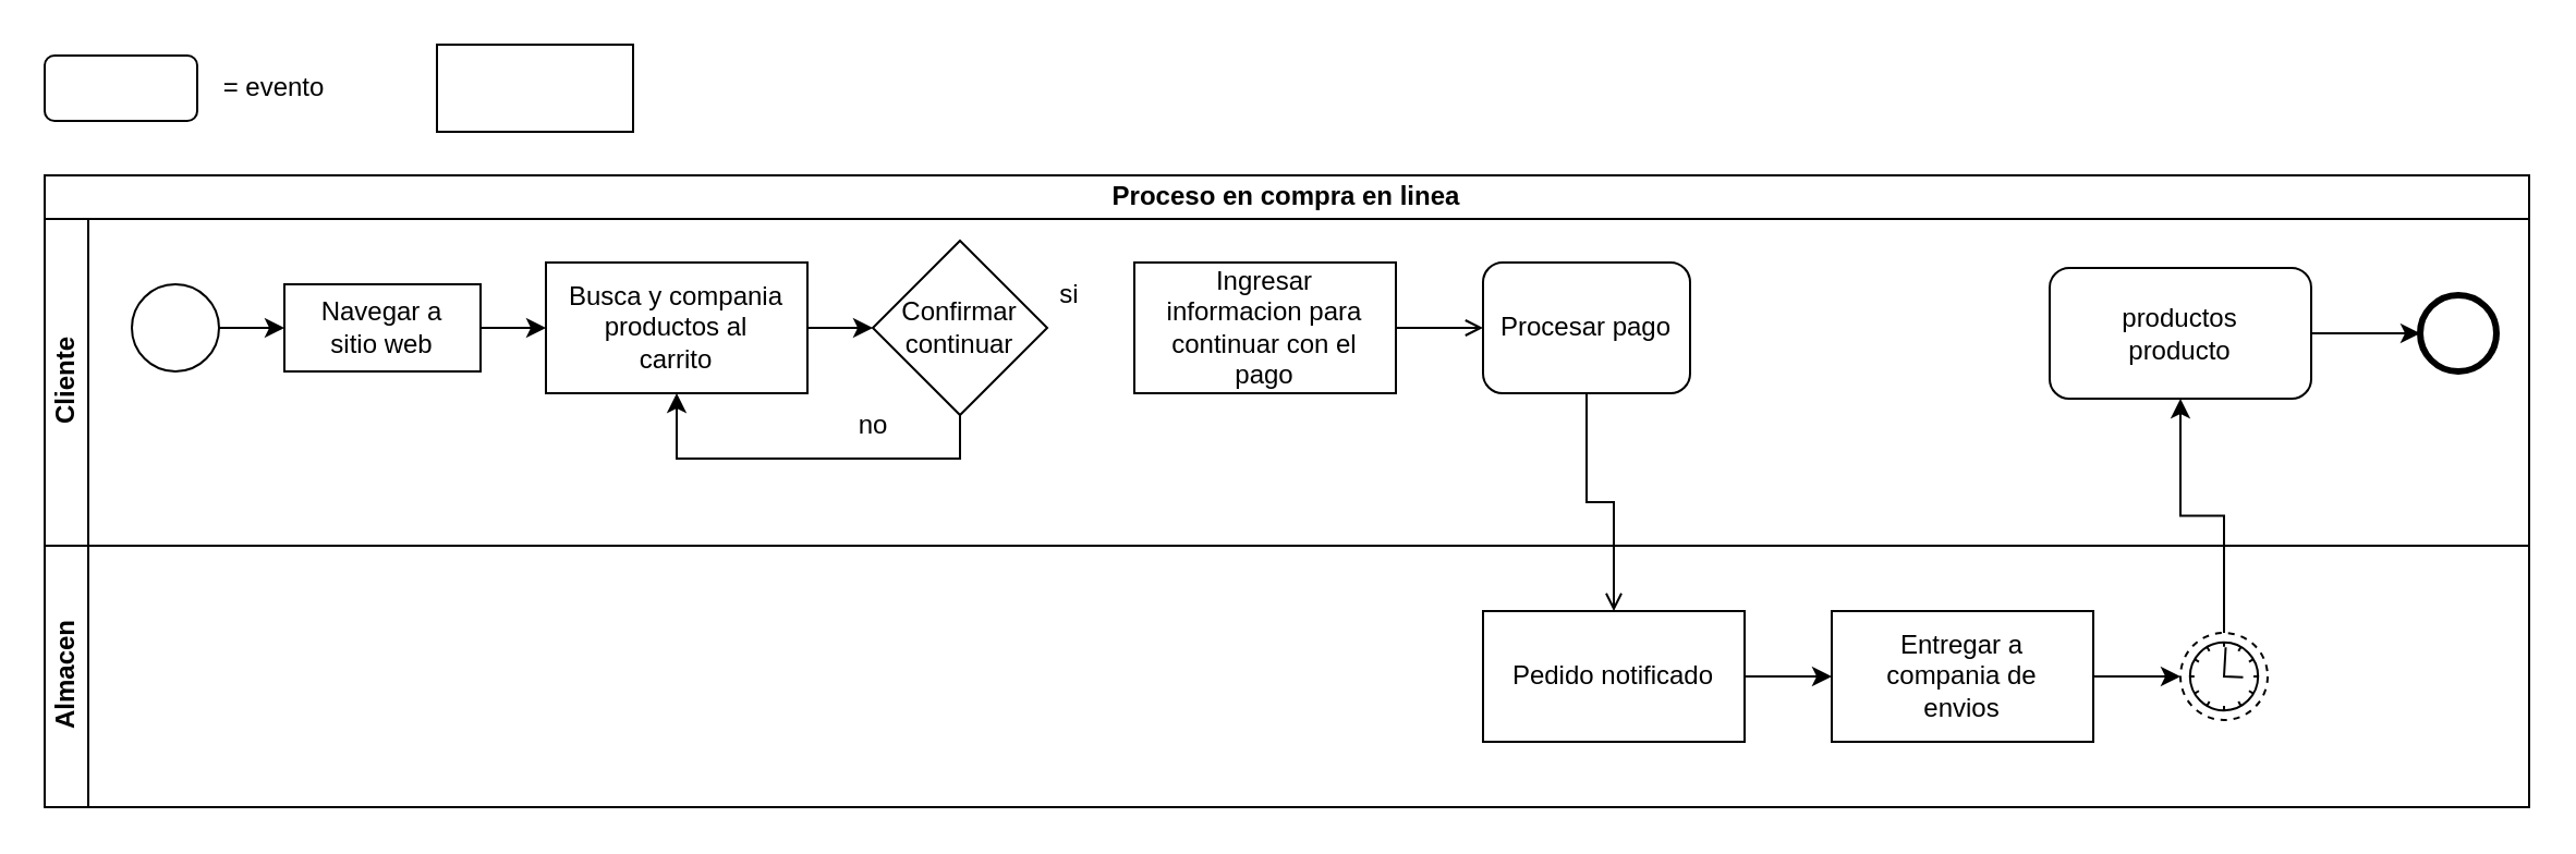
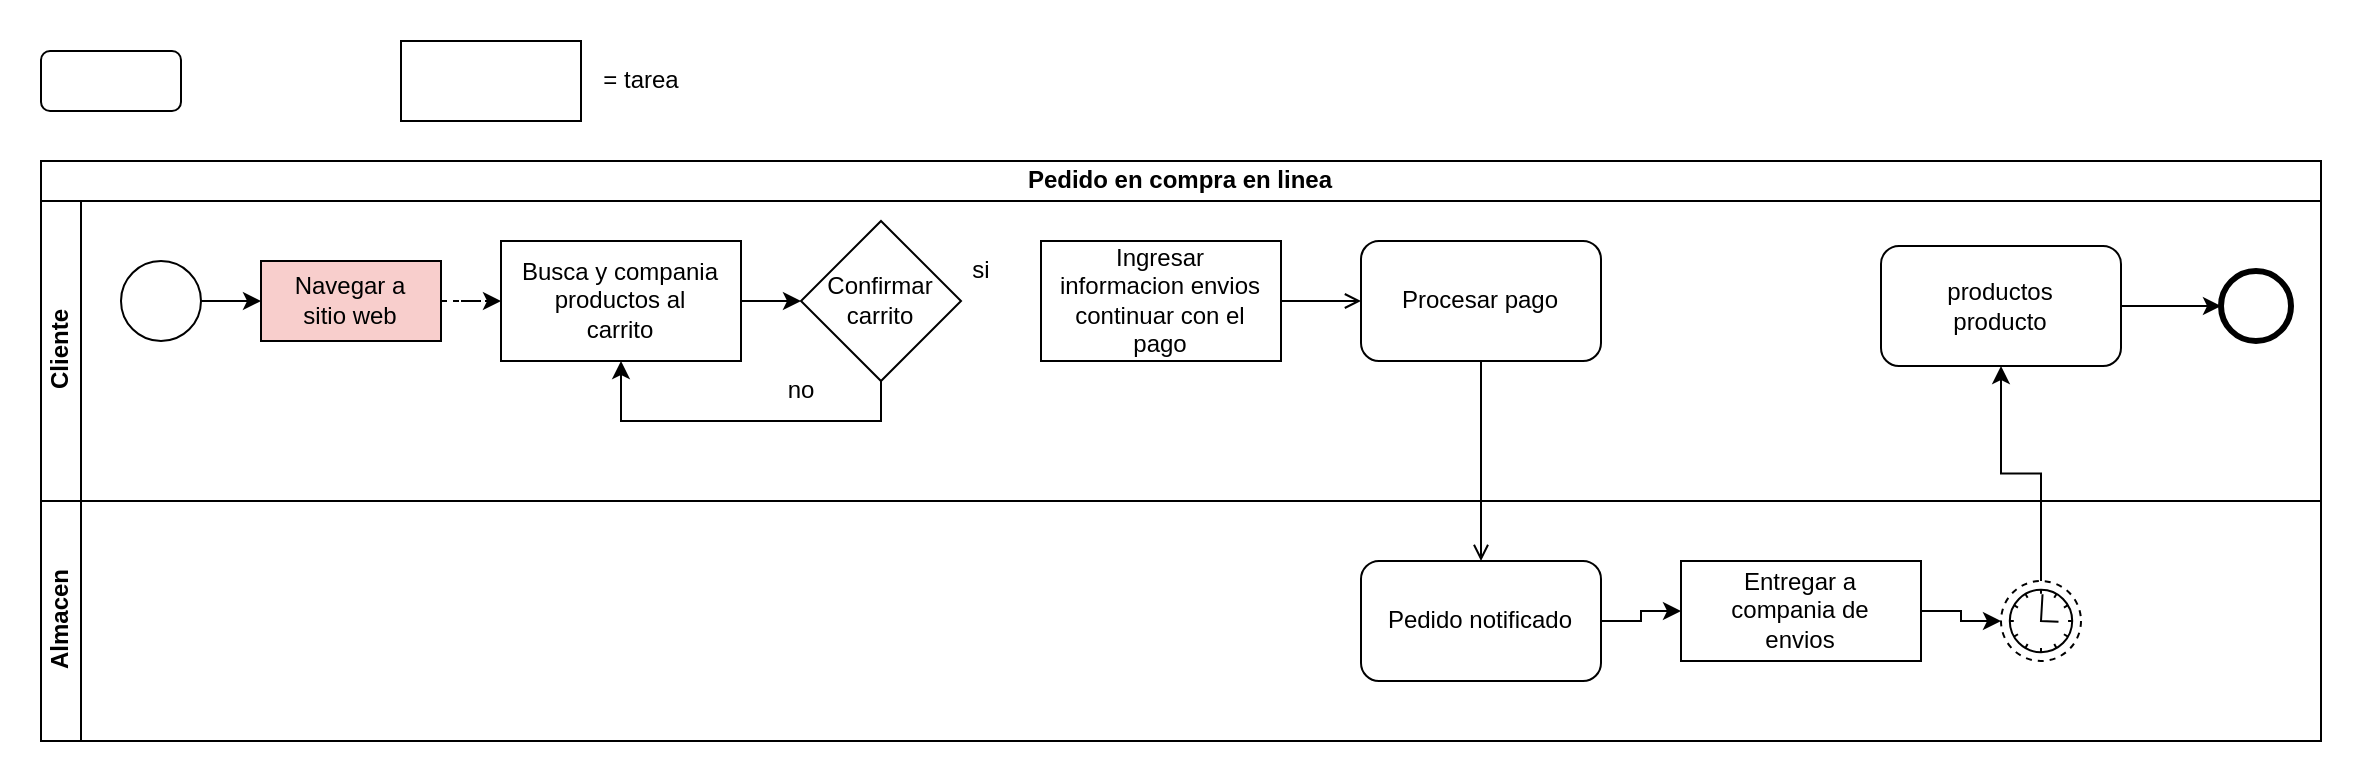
- <mxCell id="29" value="= evento" style="text;html=1;align=center;verticalAlign=middle;resizable=0;points=[];autosize=1;strokeColor=none;fillColor=none;" vertex="1" parent="1"><mxGeometry x="90" y="25" width="70" height="30" as="geometry" /></mxCell>
+ <mxCell id="31" value="&lt;div&gt;= tarea&lt;/div&gt;" style="text;html=1;align=center;verticalAlign=middle;resizable=0;points=[];autosize=1;strokeColor=none;fillColor=none;" vertex="1" parent="1"><mxGeometry x="290" y="25" width="60" height="30" as="geometry" /></mxCell>
- <mxCell id="2" value="Proceso en compra en linea" style="swimlane;html=1;childLayout=stackLayout;resizeParent=1;resizeParentMax=0;horizontal=1;startSize=20;horizontalStack=0;whiteSpace=wrap;" vertex="1" parent="1"><mxGeometry x="20" y="80" width="1140" height="290" as="geometry" /></mxCell>
+ <mxCell id="2" value="Pedido en compra en linea" style="swimlane;html=1;childLayout=stackLayout;resizeParent=1;resizeParentMax=0;horizontal=1;startSize=20;horizontalStack=0;whiteSpace=wrap;" vertex="1" parent="1"><mxGeometry x="20" y="80" width="1140" height="290" as="geometry" /></mxCell>
- <mxCell id="7" value="&lt;div&gt;Navegar a&lt;/div&gt;&lt;div&gt;sitio web&lt;br&gt;&lt;/div&gt;" style="rounded=0;whiteSpace=wrap;html=1;" vertex="1" parent="3"><mxGeometry x="110" y="30" width="90" height="40" as="geometry" /></mxCell>
+ <mxCell id="7" value="&lt;div&gt;Navegar a&lt;/div&gt;&lt;div&gt;sitio web&lt;br&gt;&lt;/div&gt;" style="rounded=0;whiteSpace=wrap;html=1;fillColor=#f8cecc;" vertex="1" parent="3"><mxGeometry x="110" y="30" width="90" height="40" as="geometry" /></mxCell>
- <mxCell id="6" value="" style="edgeStyle=orthogonalEdgeStyle;rounded=0;orthogonalLoop=1;jettySize=auto;html=1;" edge="1" parent="3" source="7" target="9"><mxGeometry relative="1" as="geometry" /></mxCell>
+ <mxCell id="6" value="" style="edgeStyle=orthogonalEdgeStyle;rounded=0;orthogonalLoop=1;jettySize=auto;html=1;dashed=1;" edge="1" parent="3" source="7" target="9"><mxGeometry relative="1" as="geometry" /></mxCell>
- <mxCell id="13" value="&lt;div&gt;Confirmar&lt;/div&gt;&lt;div&gt;continuar&lt;br&gt;&lt;/div&gt;" style="rhombus;whiteSpace=wrap;html=1;rounded=0;" vertex="1" parent="3"><mxGeometry x="380" y="10" width="80" height="80" as="geometry" /></mxCell>
+ <mxCell id="13" value="&lt;div&gt;Confirmar&lt;/div&gt;&lt;div&gt;carrito&lt;br&gt;&lt;/div&gt;" style="rhombus;whiteSpace=wrap;html=1;rounded=0;" vertex="1" parent="3"><mxGeometry x="380" y="10" width="80" height="80" as="geometry" /></mxCell>
- <mxCell id="11" value="&lt;div&gt;Ingresar&lt;/div&gt;&lt;div&gt;informacion para&lt;/div&gt;&lt;div&gt;continuar con el&lt;/div&gt;&lt;div&gt;pago&lt;br&gt;&lt;/div&gt;" style="whiteSpace=wrap;html=1;rounded=0;" vertex="1" parent="3"><mxGeometry x="500" y="20" width="120" height="60" as="geometry" /></mxCell>
+ <mxCell id="11" value="&lt;div&gt;Ingresar&lt;/div&gt;&lt;div&gt;informacion envios&lt;/div&gt;&lt;div&gt;continuar con el&lt;/div&gt;&lt;div&gt;pago&lt;br&gt;&lt;/div&gt;" style="whiteSpace=wrap;html=1;rounded=0;" vertex="1" parent="3"><mxGeometry x="500" y="20" width="120" height="60" as="geometry" /></mxCell>
- <mxCell id="16" value="Procesar pago" style="rounded=1;whiteSpace=wrap;html=1;" vertex="1" parent="3"><mxGeometry x="660" y="20" width="95" height="60" as="geometry" /></mxCell>
+ <mxCell id="16" value="Procesar pago" style="rounded=1;whiteSpace=wrap;html=1;" vertex="1" parent="3"><mxGeometry x="660" y="20" width="120" height="60" as="geometry" /></mxCell>
- <mxCell id="22" value="Pedido notificado" style="whiteSpace=wrap;html=1;rounded=0;" vertex="1" parent="20"><mxGeometry x="660" y="30" width="120" height="60" as="geometry" /></mxCell>
+ <mxCell id="22" value="Pedido notificado" style="rounded=1;whiteSpace=wrap;html=1;" vertex="1" parent="20"><mxGeometry x="660" y="30" width="120" height="60" as="geometry" /></mxCell>
- <mxCell id="24" value="&lt;div&gt;Entregar a&lt;/div&gt;&lt;div&gt;compania de&lt;/div&gt;&lt;div&gt;envios&lt;br&gt;&lt;/div&gt;" style="rounded=0;whiteSpace=wrap;html=1;" vertex="1" parent="20"><mxGeometry x="820" y="30" width="120" height="60" as="geometry" /></mxCell>
+ <mxCell id="24" value="&lt;div&gt;Entregar a&lt;/div&gt;&lt;div&gt;compania de&lt;/div&gt;&lt;div&gt;envios&lt;br&gt;&lt;/div&gt;" style="rounded=0;whiteSpace=wrap;html=1;" vertex="1" parent="20"><mxGeometry x="820" y="30" width="120" height="50" as="geometry" /></mxCell>
